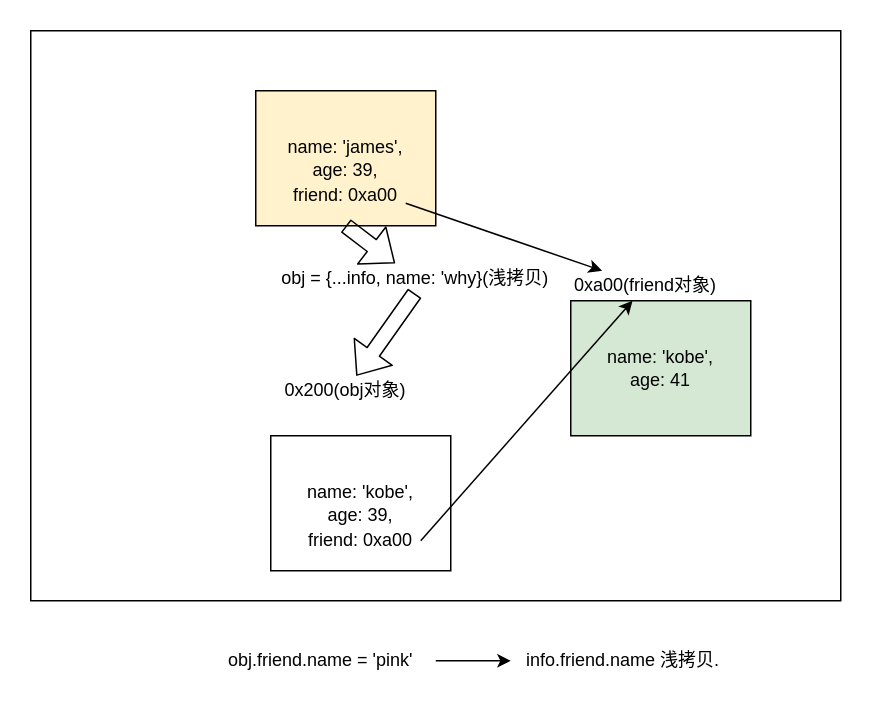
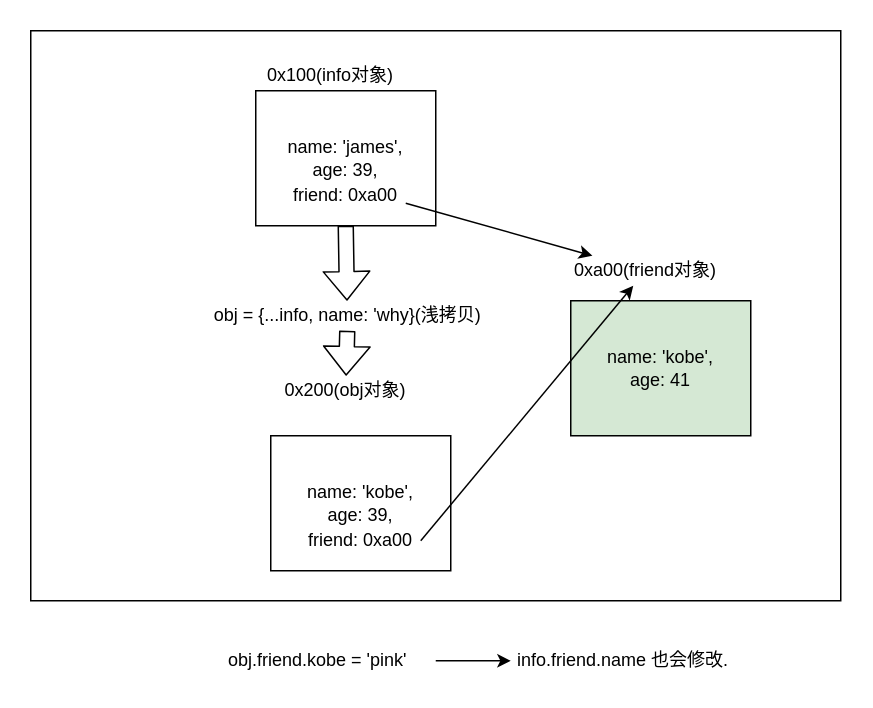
+ <mxCell id="4" value="0x100(info对象)" style="text;html=1;strokeColor=none;fillColor=none;align=center;verticalAlign=middle;whiteSpace=wrap;rounded=0;" parent="1" vertex="1"><mxGeometry x="170" y="40" width="100" height="20" as="geometry" /></mxCell>
- <mxCell id="3" value="name: 'james',&lt;br&gt;age: 39,&lt;br&gt;" style="rounded=0;whiteSpace=wrap;html=1;fillColor=#fff2cc;" parent="1" vertex="1"><mxGeometry x="170" y="60" width="120" height="90" as="geometry" /></mxCell>
+ <mxCell id="3" value="name: 'james',&lt;br&gt;age: 39,&lt;br&gt;" style="rounded=0;whiteSpace=wrap;html=1;" parent="1" vertex="1"><mxGeometry x="170" y="60" width="120" height="90" as="geometry" /></mxCell>
- <mxCell id="14" value="obj = {...info, name: 'why}(浅拷贝)" style="text;html=1;strokeColor=none;fillColor=none;align=center;verticalAlign=middle;whiteSpace=wrap;rounded=0;" parent="1" vertex="1"><mxGeometry x="183.5" y="175" width="185" height="20" as="geometry" /></mxCell>
+ <mxCell id="14" value="obj = {...info, name: 'why}(浅拷贝)" style="text;html=1;strokeColor=none;fillColor=none;align=center;verticalAlign=middle;whiteSpace=wrap;rounded=0;" parent="1" vertex="1"><mxGeometry x="138.5" y="200" width="185" height="20" as="geometry" /></mxCell>
- <mxCell id="6" value="0xa00(friend对象)" style="text;html=1;strokeColor=none;fillColor=none;align=center;verticalAlign=middle;whiteSpace=wrap;rounded=0;" parent="1" vertex="1"><mxGeometry x="380" y="180" width="100" height="20" as="geometry" /></mxCell>
+ <mxCell id="6" value="0xa00(friend对象)" style="text;html=1;strokeColor=none;fillColor=none;align=center;verticalAlign=middle;whiteSpace=wrap;rounded=0;" parent="1" vertex="1"><mxGeometry x="380" y="170" width="100" height="20" as="geometry" /></mxCell>
- <mxCell id="16" value="obj.friend.name = 'pink'" style="text;html=1;resizable=0;points=[];autosize=1;align=left;verticalAlign=top;spacingTop=-4;" parent="1" vertex="1"><mxGeometry x="150" y="430" width="140" height="20" as="geometry" /></mxCell>
+ <mxCell id="16" value="obj.friend.kobe = 'pink'" style="text;html=1;resizable=0;points=[];autosize=1;align=left;verticalAlign=top;spacingTop=-4;" parent="1" vertex="1"><mxGeometry x="150" y="430" width="140" height="20" as="geometry" /></mxCell>
- <mxCell id="18" value="info.friend.name 浅拷贝." style="text;html=1;strokeColor=none;fillColor=none;align=center;verticalAlign=middle;whiteSpace=wrap;rounded=0;" parent="1" vertex="1"><mxGeometry x="340" y="430" width="150" height="20" as="geometry" /></mxCell>
+ <mxCell id="18" value="info.friend.name 也会修改." style="text;html=1;strokeColor=none;fillColor=none;align=center;verticalAlign=middle;whiteSpace=wrap;rounded=0;" parent="1" vertex="1"><mxGeometry x="340" y="430" width="150" height="20" as="geometry" /></mxCell>
